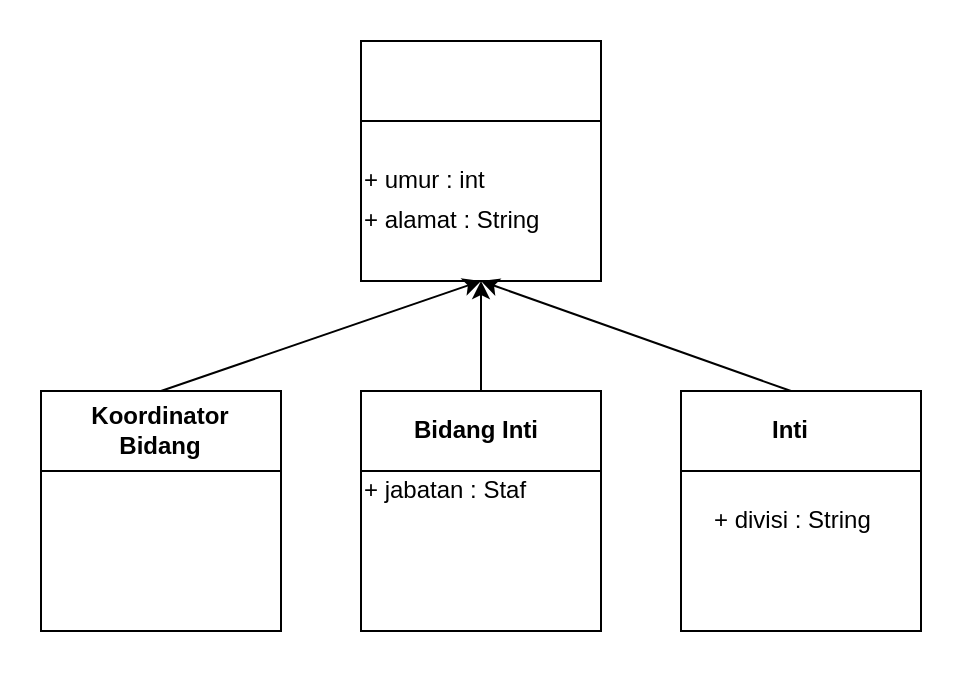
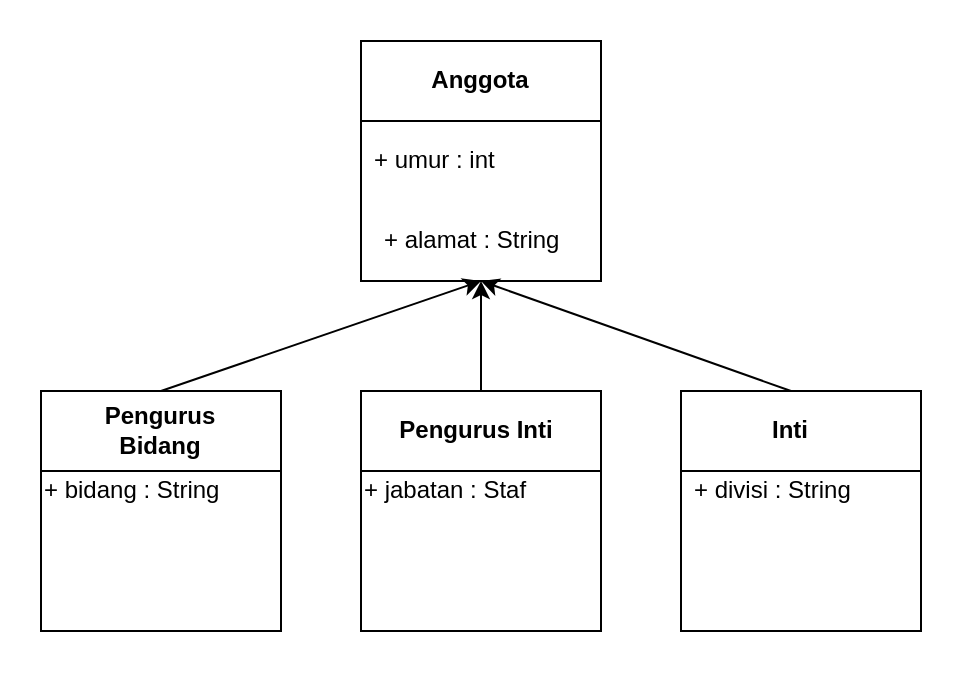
+ <mxCell id="4" value="&lt;b&gt;Anggota&lt;/b&gt;" style="text;html=1;strokeColor=none;fillColor=none;align=center;verticalAlign=middle;whiteSpace=wrap;rounded=0;" parent="1" vertex="1"><mxGeometry x="220" y="30" width="40" height="20" as="geometry" /></mxCell>
- <mxCell id="8" value="+ umur : int" style="text;html=1;strokeColor=none;fillColor=none;align=left;verticalAlign=middle;whiteSpace=wrap;rounded=0;" parent="1" vertex="1"><mxGeometry x="180" y="80" width="90" height="20" as="geometry" /></mxCell>
+ <mxCell id="8" value="+ umur : int" style="text;html=1;strokeColor=none;fillColor=none;align=left;verticalAlign=middle;whiteSpace=wrap;rounded=0;" parent="1" vertex="1"><mxGeometry x="185" y="70" width="90" height="20" as="geometry" /></mxCell>
- <mxCell id="9" value="+ alamat : String" style="text;html=1;strokeColor=none;fillColor=none;align=left;verticalAlign=middle;whiteSpace=wrap;rounded=0;" parent="1" vertex="1"><mxGeometry x="180" y="100" width="90" height="20" as="geometry" /></mxCell>
+ <mxCell id="9" value="+ alamat : String" style="text;html=1;strokeColor=none;fillColor=none;align=left;verticalAlign=middle;whiteSpace=wrap;rounded=0;" parent="1" vertex="1"><mxGeometry x="190" y="110" width="90" height="20" as="geometry" /></mxCell>
- <mxCell id="16" value="&lt;b&gt;Koordinator Bidang&lt;/b&gt;" style="text;html=1;strokeColor=none;fillColor=none;align=center;verticalAlign=middle;whiteSpace=wrap;rounded=0;" parent="1" vertex="1"><mxGeometry x="35" y="205" width="90" height="20" as="geometry" /></mxCell>
+ <mxCell id="16" value="&lt;b&gt;Pengurus Bidang&lt;/b&gt;" style="text;html=1;strokeColor=none;fillColor=none;align=center;verticalAlign=middle;whiteSpace=wrap;rounded=0;" parent="1" vertex="1"><mxGeometry x="35" y="205" width="90" height="20" as="geometry" /></mxCell>
- <mxCell id="12" value="&lt;b&gt;Bidang Inti&lt;/b&gt;" style="text;html=1;strokeColor=none;fillColor=none;align=center;verticalAlign=middle;whiteSpace=wrap;rounded=0;" parent="1" vertex="1"><mxGeometry x="192.5" y="205" width="90" height="20" as="geometry" /></mxCell>
+ <mxCell id="12" value="&lt;b&gt;Pengurus Inti&lt;/b&gt;" style="text;html=1;strokeColor=none;fillColor=none;align=center;verticalAlign=middle;whiteSpace=wrap;rounded=0;" parent="1" vertex="1"><mxGeometry x="192.5" y="205" width="90" height="20" as="geometry" /></mxCell>
+ <mxCell id="18" value="+ bidang : String" style="text;html=1;strokeColor=none;fillColor=none;align=left;verticalAlign=middle;whiteSpace=wrap;rounded=0;" parent="1" vertex="1"><mxGeometry x="20" y="235" width="100" height="20" as="geometry" /></mxCell>
- <mxCell id="19" value="+ divisi : String" style="text;html=1;strokeColor=none;fillColor=none;align=left;verticalAlign=middle;whiteSpace=wrap;rounded=0;" parent="1" vertex="1"><mxGeometry x="355" y="250" width="100" height="20" as="geometry" /></mxCell>
+ <mxCell id="19" value="+ divisi : String" style="text;html=1;strokeColor=none;fillColor=none;align=left;verticalAlign=middle;whiteSpace=wrap;rounded=0;" parent="1" vertex="1"><mxGeometry x="345" y="235" width="100" height="20" as="geometry" /></mxCell>
